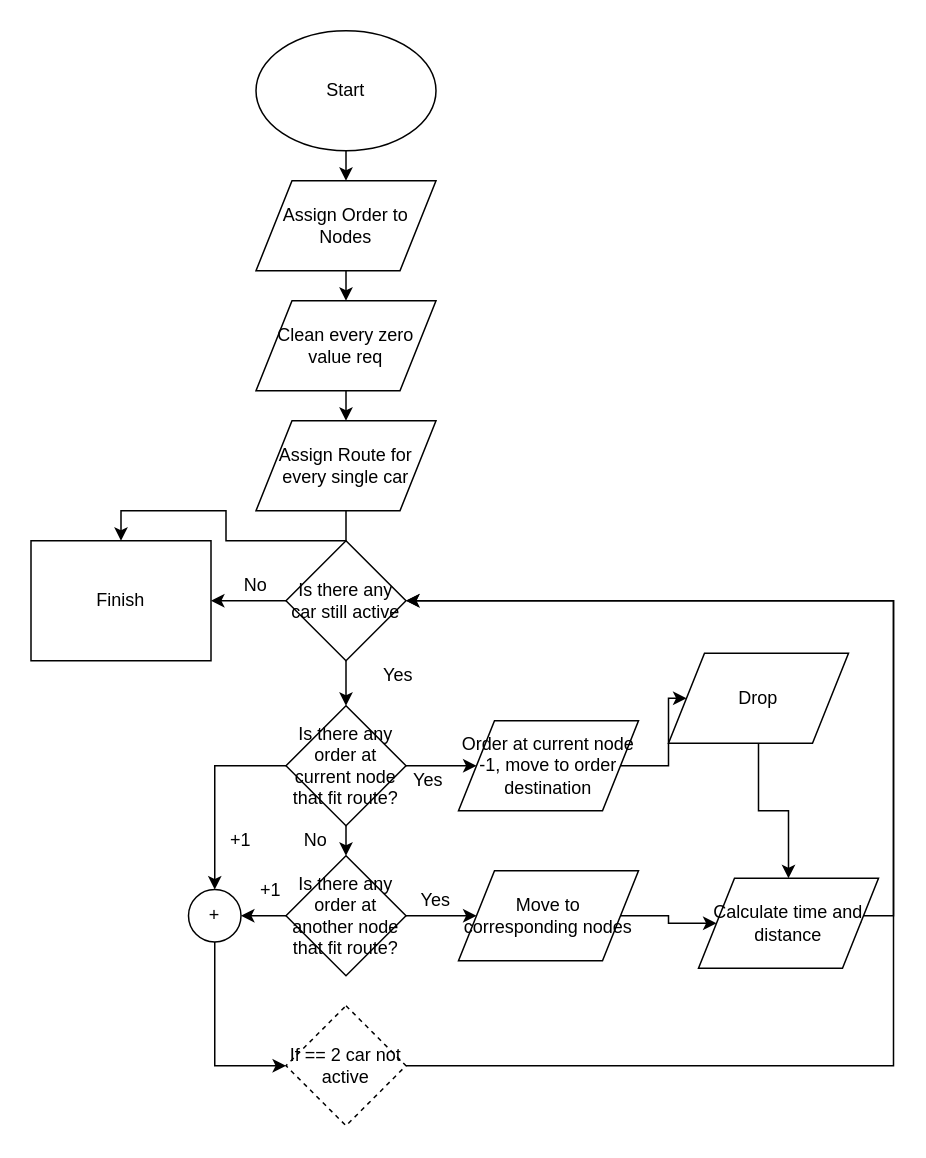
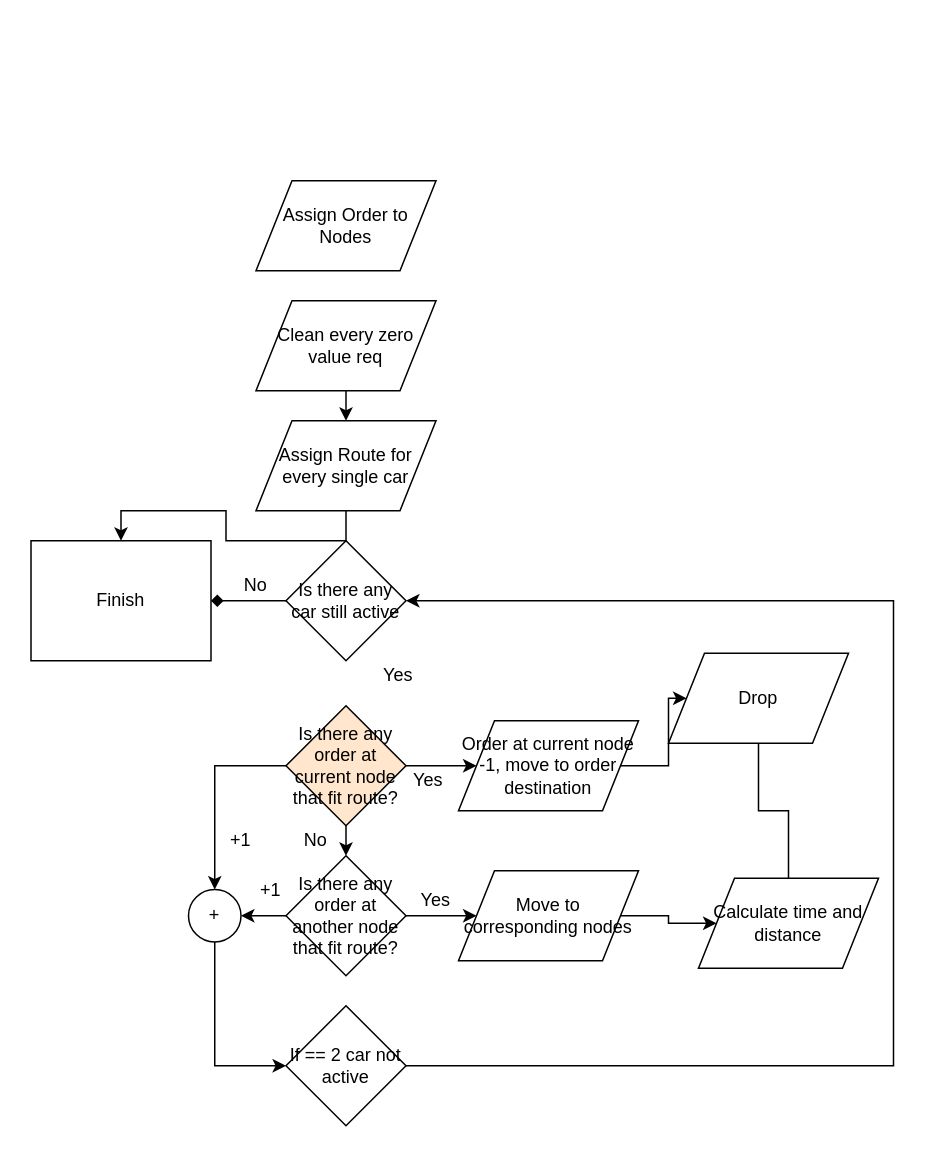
- <mxCell id="3" value="Start" style="ellipse;whiteSpace=wrap;html=1;" parent="1" vertex="1"><mxGeometry x="170" y="20" width="120" height="80" as="geometry" /></mxCell>
- <mxCell id="2" style="edgeStyle=orthogonalEdgeStyle;rounded=0;orthogonalLoop=1;jettySize=auto;html=1;exitX=0.5;exitY=1;exitDx=0;exitDy=0;entryX=0.5;entryY=0;entryDx=0;entryDy=0;" parent="1" source="3" target="5" edge="1"><mxGeometry relative="1" as="geometry" /></mxCell>
- <mxCell id="4" style="edgeStyle=orthogonalEdgeStyle;rounded=0;orthogonalLoop=1;jettySize=auto;html=1;exitX=0.5;exitY=1;exitDx=0;exitDy=0;entryX=0.5;entryY=0;entryDx=0;entryDy=0;" parent="1" source="5" target="7" edge="1"><mxGeometry relative="1" as="geometry" /></mxCell>
- <mxCell id="11" style="edgeStyle=orthogonalEdgeStyle;rounded=0;orthogonalLoop=1;jettySize=auto;html=1;exitX=0;exitY=0.5;exitDx=0;exitDy=0;entryX=1;entryY=0.5;entryDx=0;entryDy=0;" parent="1" source="12" target="34" edge="1"><mxGeometry relative="1" as="geometry" /></mxCell>
+ <mxCell id="11" style="edgeStyle=orthogonalEdgeStyle;rounded=0;orthogonalLoop=1;jettySize=auto;html=1;exitX=0;exitY=0.5;exitDx=0;exitDy=0;entryX=1;entryY=0.5;entryDx=0;entryDy=0;endArrow=diamond;" parent="1" source="12" target="34" edge="1"><mxGeometry relative="1" as="geometry" /></mxCell>
- <mxCell id="10" style="edgeStyle=orthogonalEdgeStyle;rounded=0;orthogonalLoop=1;jettySize=auto;html=1;exitX=0.5;exitY=1;exitDx=0;exitDy=0;entryX=0.5;entryY=0;entryDx=0;entryDy=0;" parent="1" source="12" target="16" edge="1"><mxGeometry relative="1" as="geometry" /></mxCell>
- <mxCell id="16" value="Is there any order at current node that fit route?" style="rhombus;whiteSpace=wrap;html=1;" parent="1" vertex="1"><mxGeometry x="190" y="470" width="80" height="80" as="geometry" /></mxCell>
+ <mxCell id="16" value="Is there any order at current node that fit route?" style="rhombus;whiteSpace=wrap;html=1;fillColor=#ffe6cc;" parent="1" vertex="1"><mxGeometry x="190" y="470" width="80" height="80" as="geometry" /></mxCell>
- <mxCell id="24" style="edgeStyle=orthogonalEdgeStyle;rounded=0;orthogonalLoop=1;jettySize=auto;html=1;exitX=0.5;exitY=1;exitDx=0;exitDy=0;entryX=0.5;entryY=0;entryDx=0;entryDy=0;" parent="1" source="25" target="27" edge="1"><mxGeometry relative="1" as="geometry" /></mxCell>
+ <mxCell id="24" style="edgeStyle=orthogonalEdgeStyle;rounded=0;orthogonalLoop=1;jettySize=auto;html=1;exitX=0.5;exitY=1;exitDx=0;exitDy=0;entryX=0.5;entryY=0;entryDx=0;entryDy=0;endArrow=none;" parent="1" source="25" target="27" edge="1"><mxGeometry relative="1" as="geometry" /></mxCell>
- <mxCell id="26" style="edgeStyle=orthogonalEdgeStyle;rounded=0;orthogonalLoop=1;jettySize=auto;html=1;exitX=1;exitY=0.5;exitDx=0;exitDy=0;entryX=1;entryY=0.5;entryDx=0;entryDy=0;" parent="1" source="27" target="12" edge="1"><mxGeometry relative="1" as="geometry"><Array as="points"><mxPoint x="595" y="610" /><mxPoint x="595" y="400" /></Array></mxGeometry></mxCell>
- <mxCell id="33" value="If == 2 car not active" style="rhombus;whiteSpace=wrap;html=1;dashed=1;" parent="1" vertex="1"><mxGeometry x="190" y="670" width="80" height="80" as="geometry" /></mxCell>
+ <mxCell id="33" value="If == 2 car not active" style="rhombus;whiteSpace=wrap;html=1;" parent="1" vertex="1"><mxGeometry x="190" y="670" width="80" height="80" as="geometry" /></mxCell>
